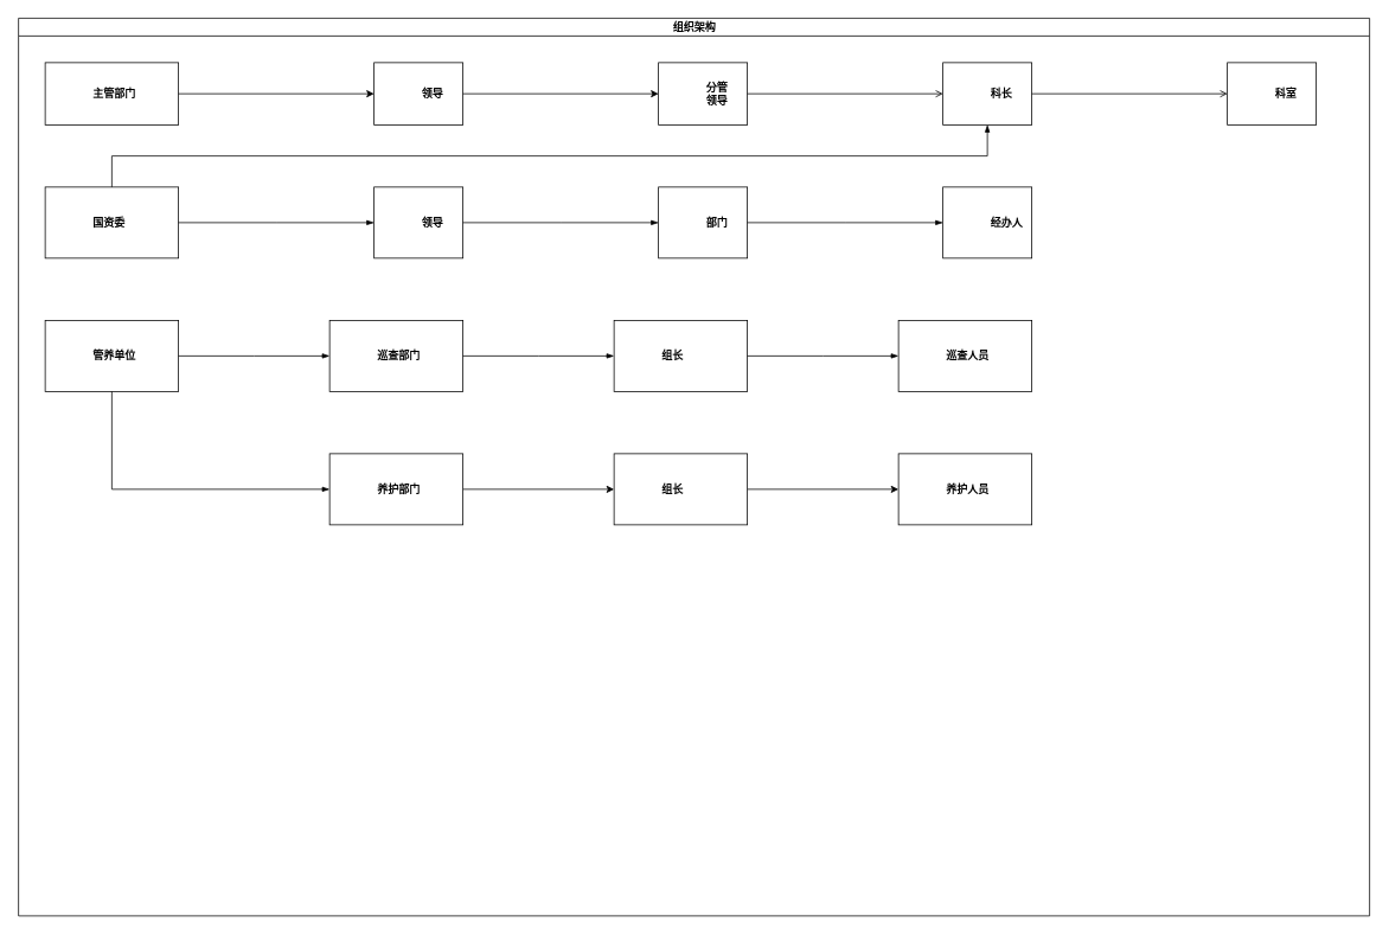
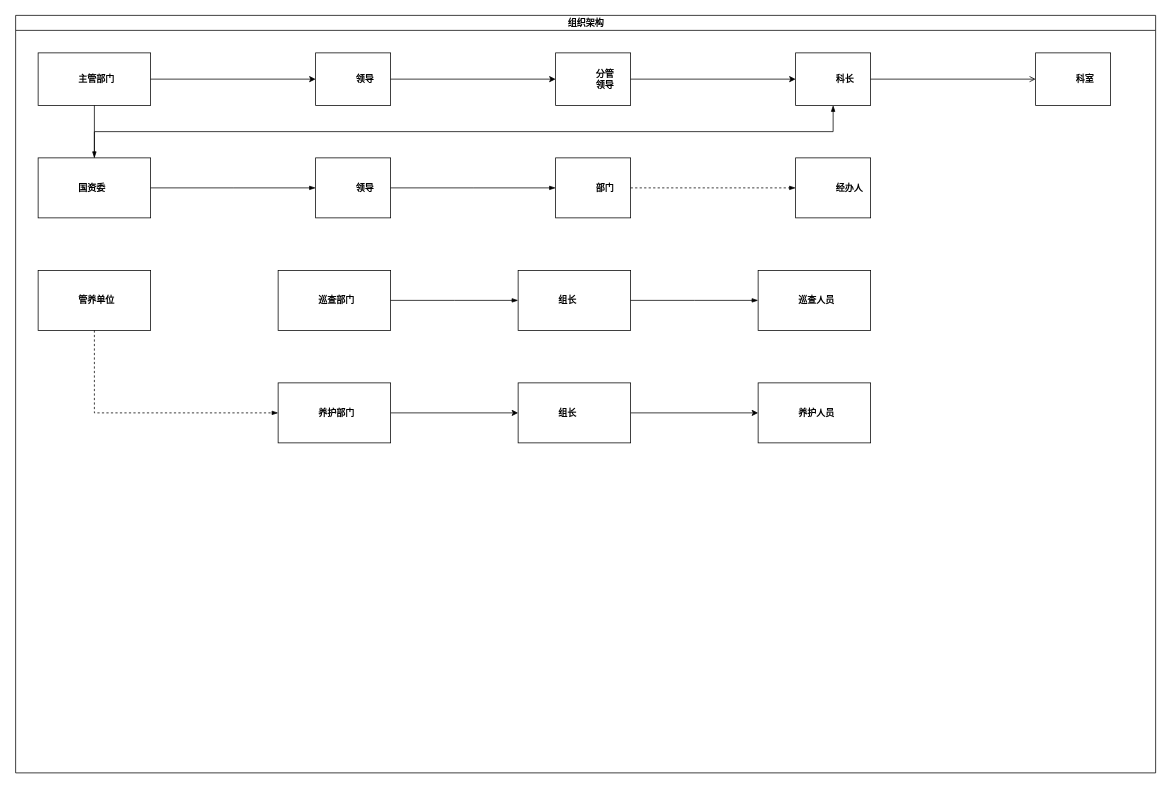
- <mxCell id="12" value="" style="edgeStyle=orthogonalEdgeStyle;rounded=0;orthogonalLoop=1;jettySize=auto;html=1;endArrow=open;" edge="1" target="13" source="11" parent="2"><mxGeometry relative="1" as="geometry"><mxPoint x="380" y="165" as="sourcePoint" /></mxGeometry></mxCell>
+ <mxCell id="12" value="" style="edgeStyle=orthogonalEdgeStyle;rounded=0;orthogonalLoop=1;jettySize=auto;html=1;" edge="1" target="13" source="11" parent="2"><mxGeometry relative="1" as="geometry"><mxPoint x="380" y="165" as="sourcePoint" /></mxGeometry></mxCell>
+ <mxCell id="4" value="" style="endArrow=blockThin;endFill=1;fontSize=11;edgeStyle=elbowEdgeStyle;elbow=vertical;rounded=0;" parent="2" source="3" target="5" edge="1"><mxGeometry relative="1" as="geometry" /></mxCell>
- <mxCell id="20" value="" style="endArrow=blockThin;endFill=1;fontSize=11;edgeStyle=elbowEdgeStyle;elbow=vertical;rounded=0;exitX=1;exitY=0.5;exitDx=0;exitDy=0;" edge="1" target="21" source="19" parent="2"><mxGeometry relative="1" as="geometry"><mxPoint x="-260" y="310" as="sourcePoint" /></mxGeometry></mxCell>
+ <mxCell id="20" value="" style="endArrow=blockThin;endFill=1;fontSize=11;edgeStyle=elbowEdgeStyle;elbow=vertical;rounded=0;exitX=1;exitY=0.5;exitDx=0;exitDy=0;dashed=1;" edge="1" target="21" source="19" parent="2"><mxGeometry relative="1" as="geometry"><mxPoint x="-260" y="310" as="sourcePoint" /></mxGeometry></mxCell>
- <mxCell id="22" value="" style="endArrow=blockThin;endFill=1;fontSize=11;edgeStyle=elbowEdgeStyle;elbow=vertical;rounded=0;exitX=1;exitY=0.5;exitDx=0;exitDy=0;" edge="1" target="23" source="7" parent="2"><mxGeometry relative="1" as="geometry"><mxPoint x="-655" y="350" as="sourcePoint" /></mxGeometry></mxCell>
- <mxCell id="24" value="" style="endArrow=blockThin;endFill=1;fontSize=11;edgeStyle=elbowEdgeStyle;elbow=vertical;rounded=0;entryX=0;entryY=0.5;entryDx=0;entryDy=0;" edge="1" target="26" source="7" parent="2"><mxGeometry relative="1" as="geometry"><mxPoint x="-655" y="350" as="sourcePoint" /><Array as="points"><mxPoint x="230" y="530" /></Array></mxGeometry></mxCell>
+ <mxCell id="24" value="" style="endArrow=blockThin;endFill=1;fontSize=11;edgeStyle=elbowEdgeStyle;elbow=vertical;rounded=0;entryX=0;entryY=0.5;entryDx=0;entryDy=0;dashed=1;" edge="1" target="26" source="7" parent="2"><mxGeometry relative="1" as="geometry"><mxPoint x="-655" y="350" as="sourcePoint" /><Array as="points"><mxPoint x="230" y="530" /></Array></mxGeometry></mxCell>
